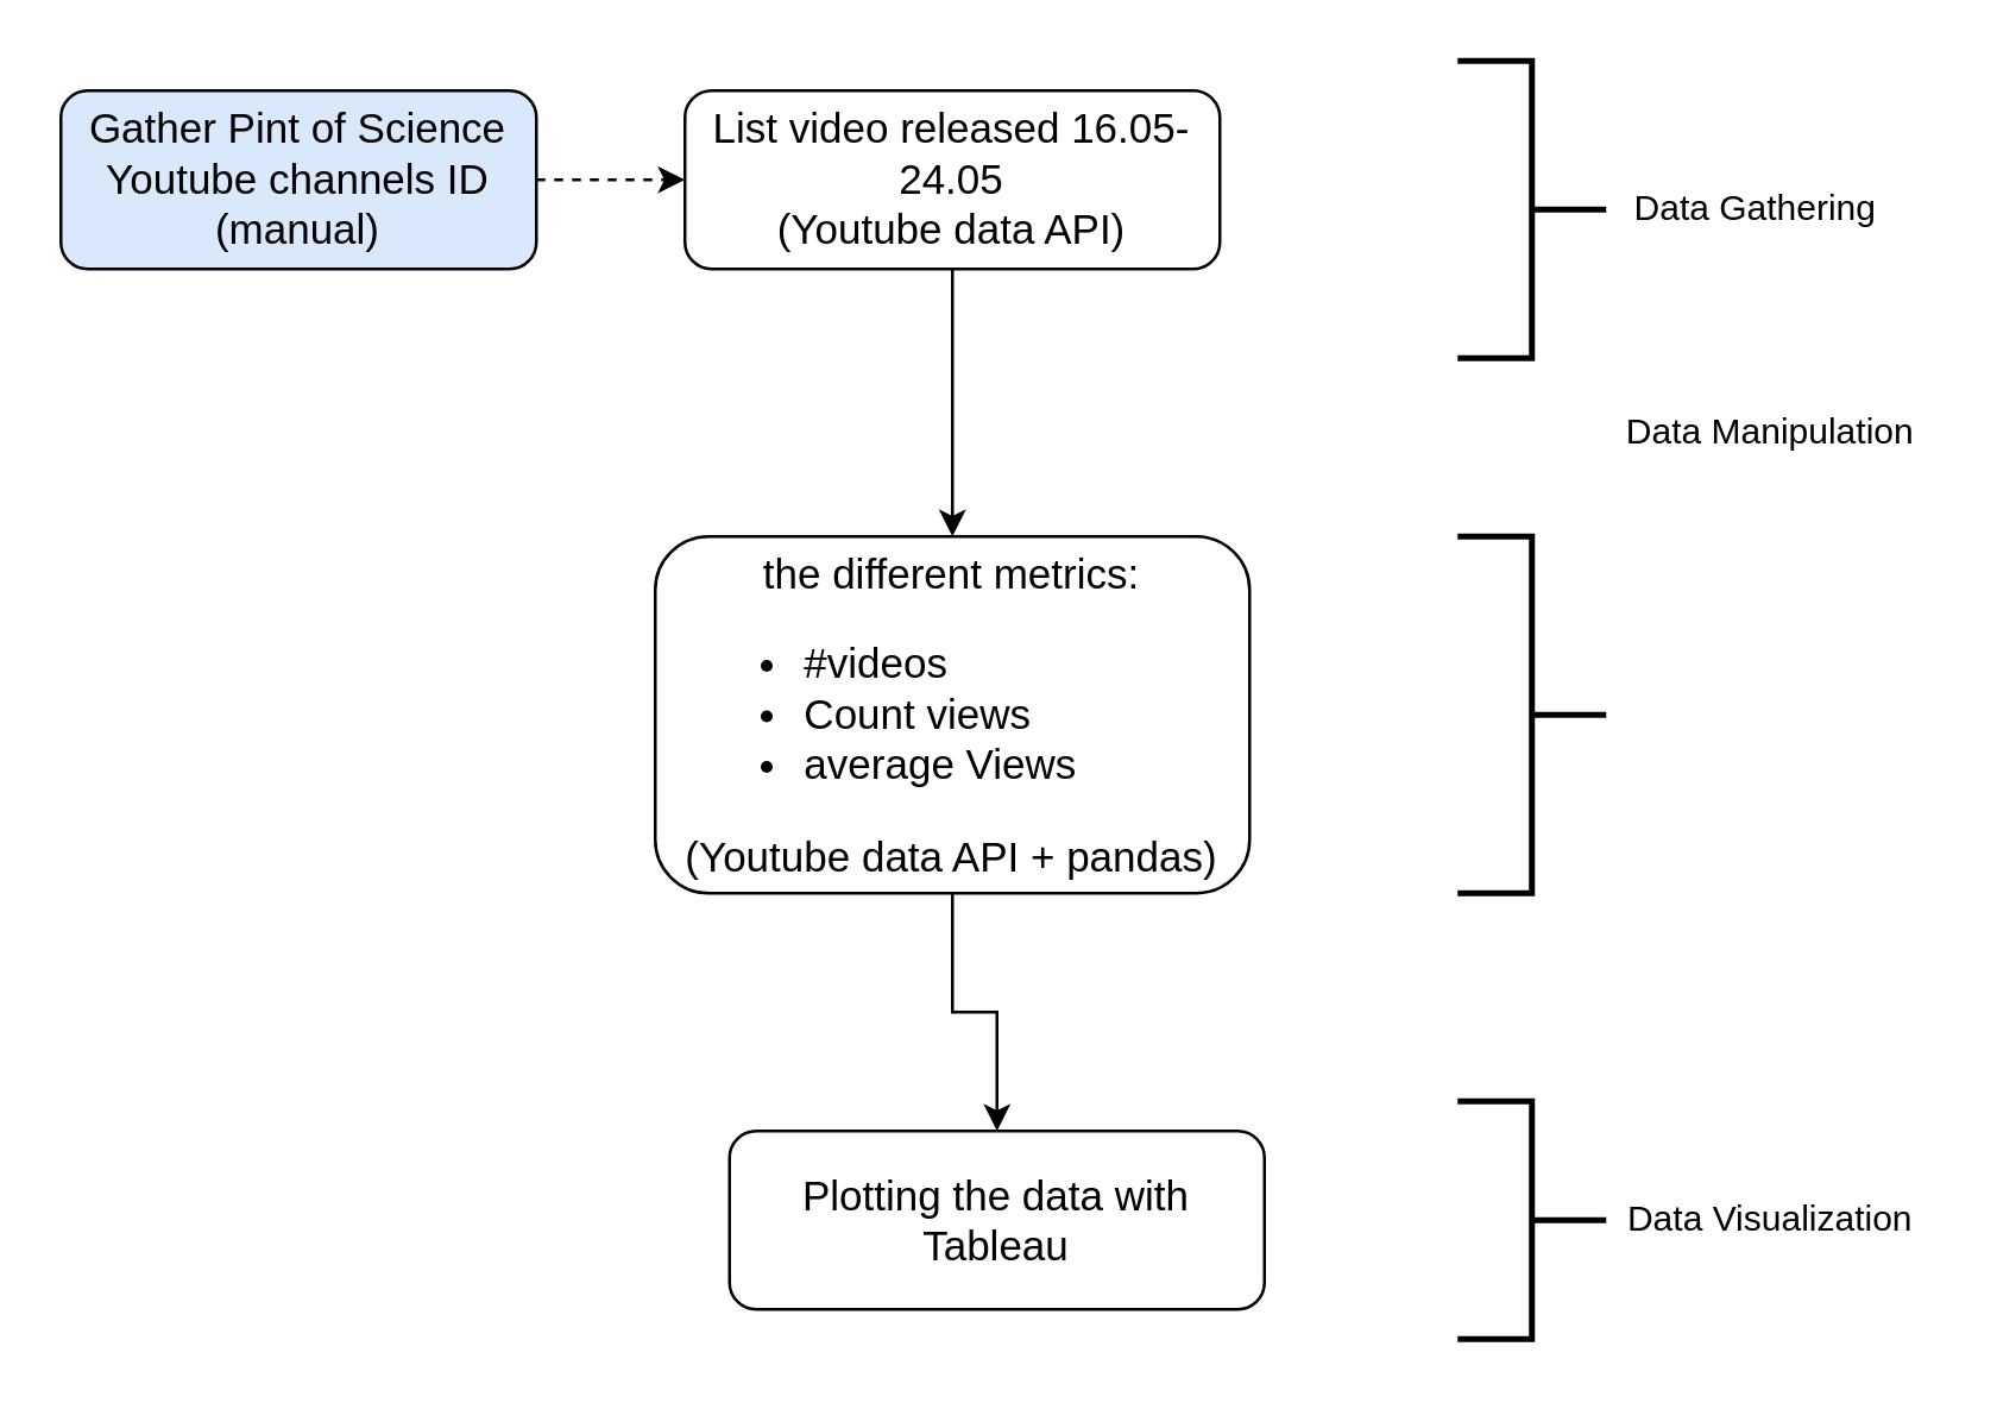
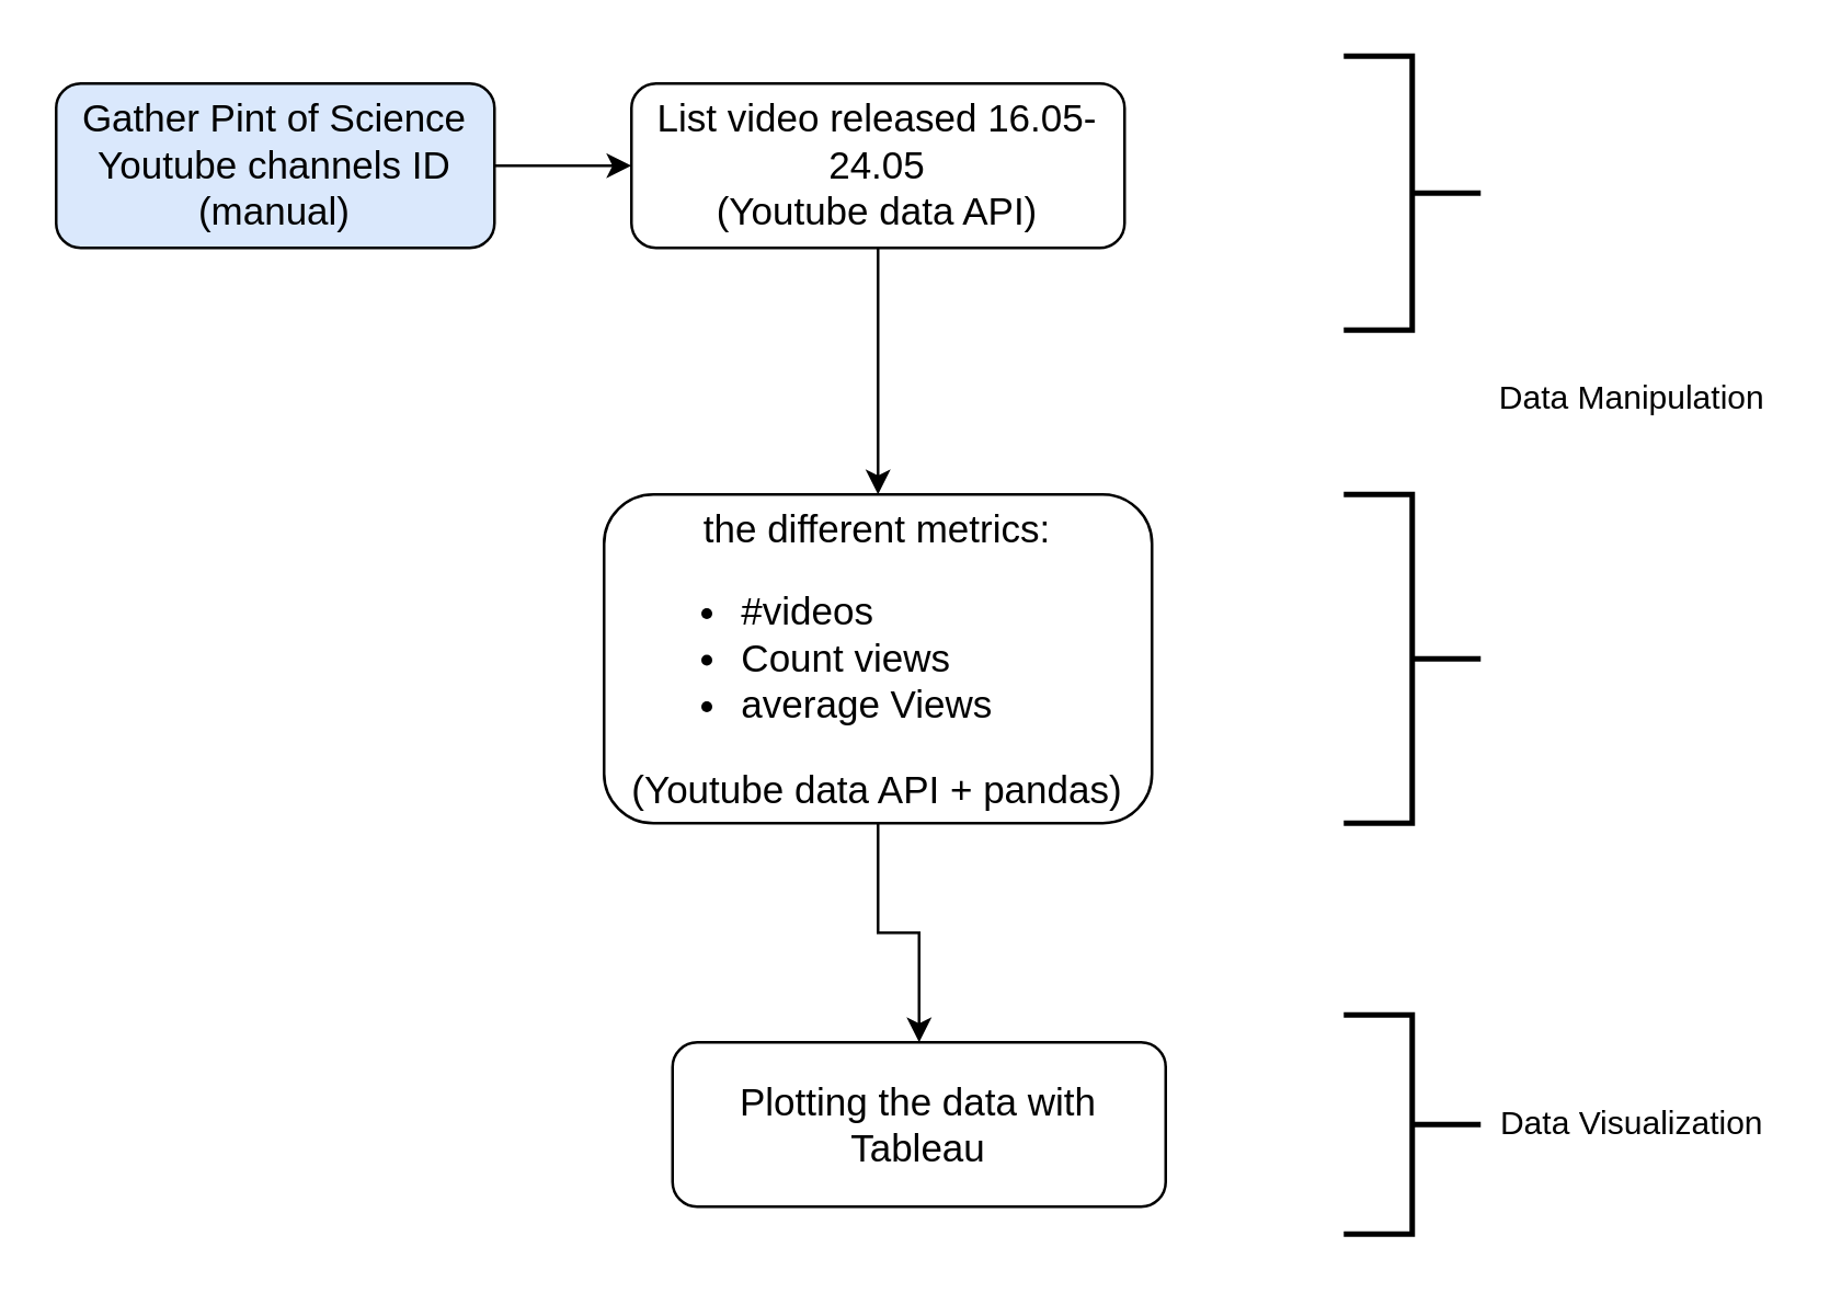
- <mxCell id="2" value="" style="edgeStyle=orthogonalEdgeStyle;rounded=0;orthogonalLoop=1;jettySize=auto;html=1;fontSize=14;dashed=1;" edge="1" parent="1" source="3" target="5"><mxGeometry relative="1" as="geometry" /></mxCell>
+ <mxCell id="2" value="" style="edgeStyle=orthogonalEdgeStyle;rounded=0;orthogonalLoop=1;jettySize=auto;html=1;fontSize=14;" edge="1" parent="1" source="3" target="5"><mxGeometry relative="1" as="geometry" /></mxCell>
- <mxCell id="12" value="Data Gathering" style="text;html=1;align=center;verticalAlign=middle;resizable=0;points=[];autosize=1;strokeColor=none;" vertex="1" parent="1"><mxGeometry x="540" y="60" width="100" height="20" as="geometry" /></mxCell>
